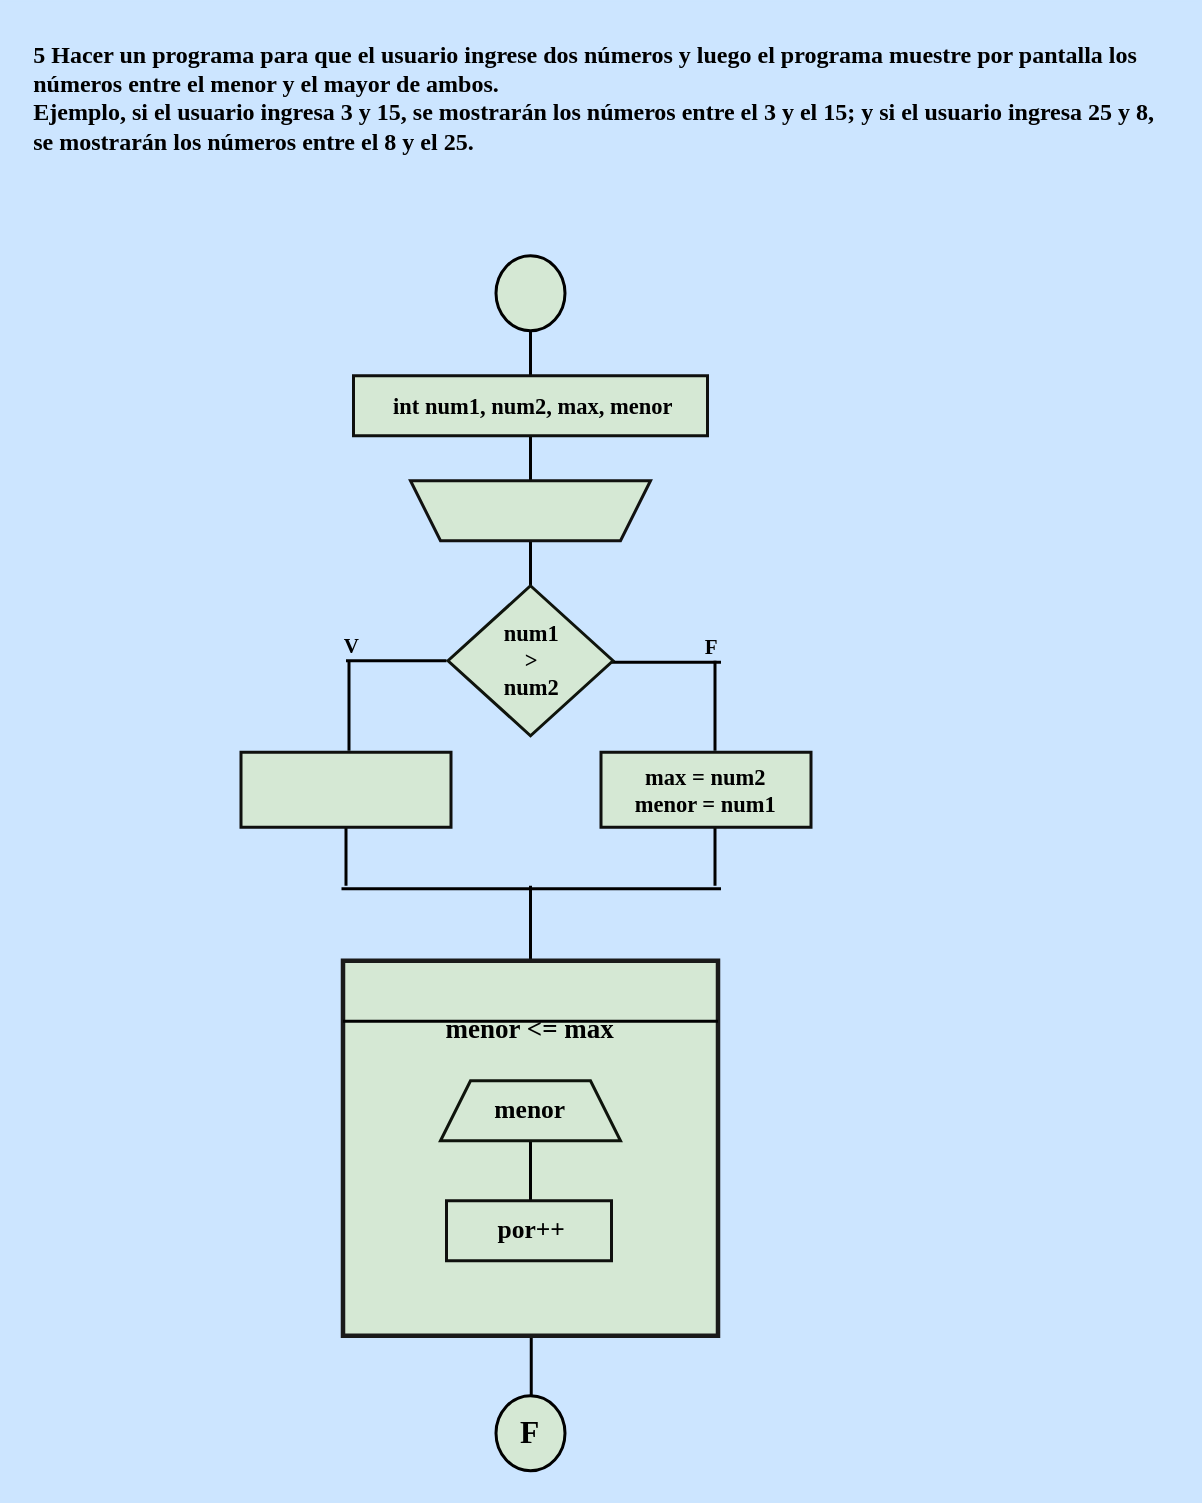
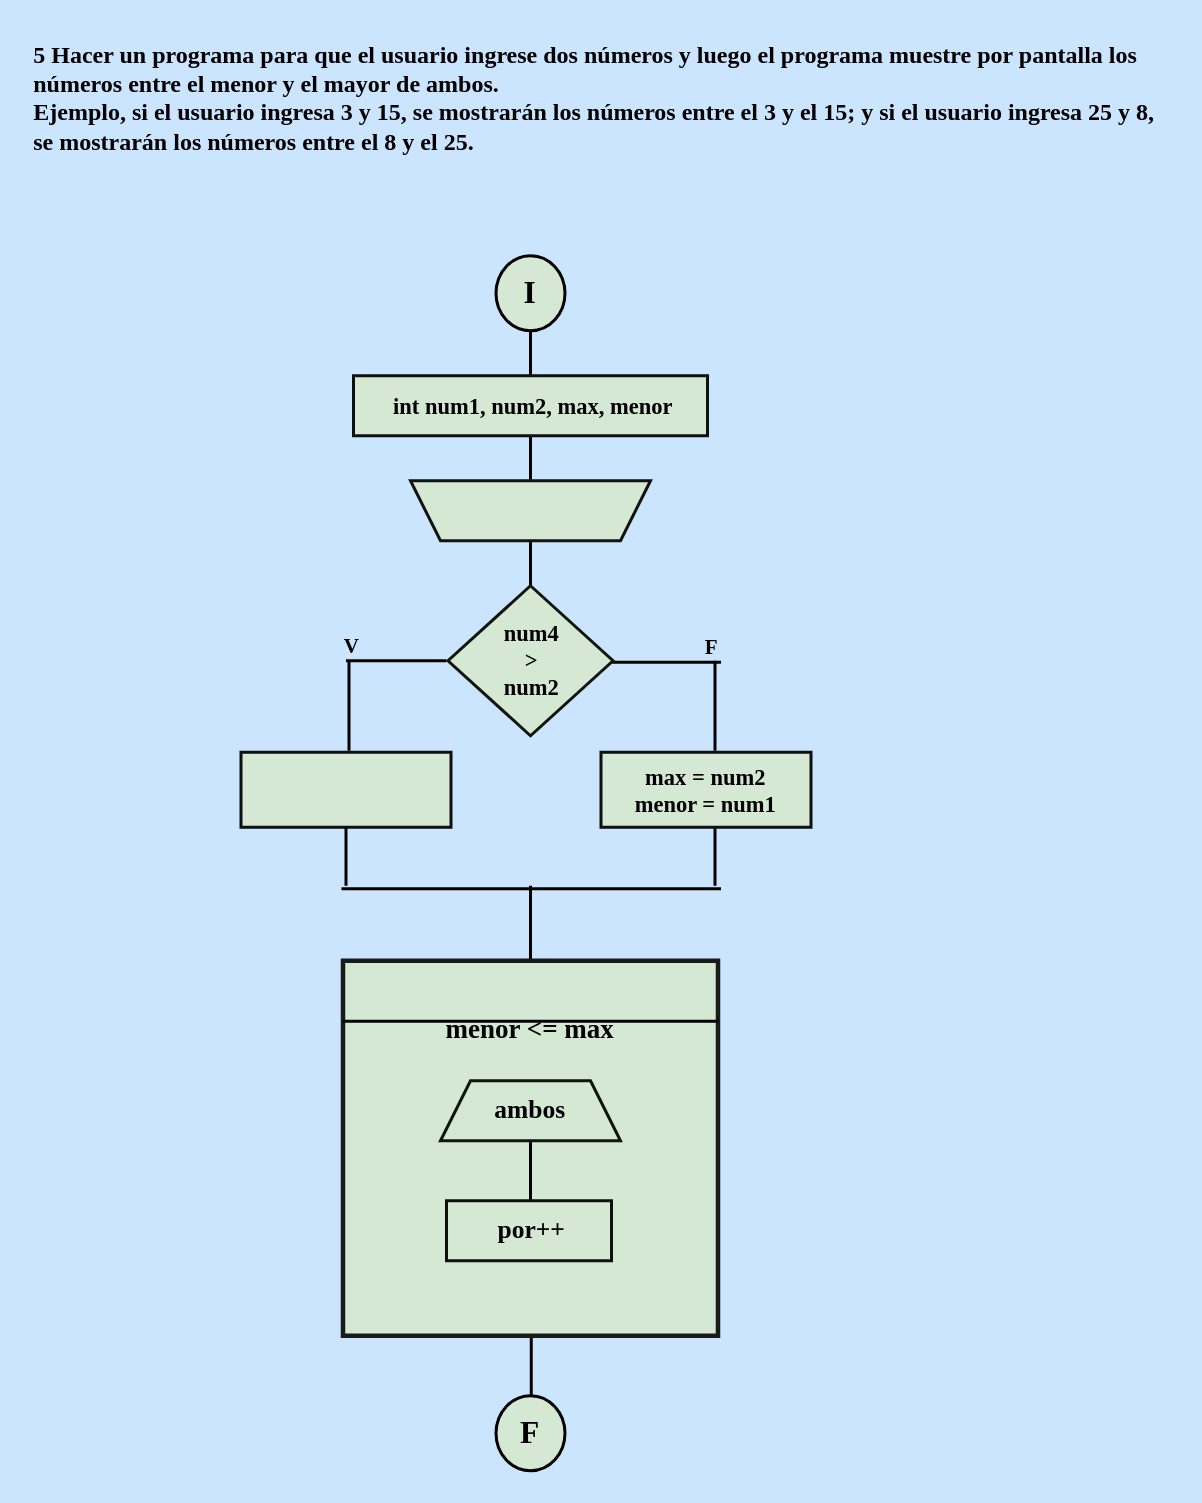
+ <mxCell id="19" value="&lt;b&gt;&lt;font style=&quot;font-size: 21px;&quot; color=&quot;#000000&quot; face=&quot;Comic Sans MS&quot;&gt;I&lt;/font&gt;&lt;/b&gt;" style="text;strokeColor=none;align=center;fillColor=none;html=1;verticalAlign=middle;whiteSpace=wrap;rounded=0;fontFamily=Architects Daughter;fontSource=https%3A%2F%2Ffonts.googleapis.com%2Fcss%3Ffamily%3DArchitects%2BDaughter;container=0;" vertex="1" parent="1"><mxGeometry x="333" y="175" width="40" height="40" as="geometry" /></mxCell>
- <mxCell id="26" value="&lt;b style=&quot;font-size: 15px;&quot;&gt;&lt;font color=&quot;#000000&quot; style=&quot;font-size: 15px;&quot; face=&quot;Comic Sans MS&quot;&gt;num1&lt;/font&gt;&lt;/b&gt;&lt;div style=&quot;font-size: 15px;&quot;&gt;&lt;b style=&quot;background-color: initial;&quot;&gt;&lt;font color=&quot;#000000&quot; style=&quot;font-size: 15px;&quot; face=&quot;Comic Sans MS&quot;&gt;&amp;gt;&lt;/font&gt;&lt;/b&gt;&lt;div&gt;&lt;div&gt;&lt;b&gt;&lt;font color=&quot;#000000&quot; style=&quot;font-size: 15px;&quot; face=&quot;Comic Sans MS&quot;&gt;num2&lt;/font&gt;&lt;/b&gt;&lt;/div&gt;&lt;/div&gt;&lt;/div&gt;" style="text;strokeColor=none;align=center;fillColor=none;html=1;verticalAlign=middle;whiteSpace=wrap;rounded=0;fontFamily=Architects Daughter;fontSource=https://fonts.googleapis.com/css?family=Architects+Daughter;container=0;" vertex="1" parent="1"><mxGeometry x="329" y="409" width="50" height="60" as="geometry" /></mxCell>
+ <mxCell id="26" value="&lt;b style=&quot;font-size: 15px;&quot;&gt;&lt;font color=&quot;#000000&quot; style=&quot;font-size: 15px;&quot; face=&quot;Comic Sans MS&quot;&gt;num4&lt;/font&gt;&lt;/b&gt;&lt;div style=&quot;font-size: 15px;&quot;&gt;&lt;b style=&quot;background-color: initial;&quot;&gt;&lt;font color=&quot;#000000&quot; style=&quot;font-size: 15px;&quot; face=&quot;Comic Sans MS&quot;&gt;&amp;gt;&lt;/font&gt;&lt;/b&gt;&lt;div&gt;&lt;div&gt;&lt;b&gt;&lt;font color=&quot;#000000&quot; style=&quot;font-size: 15px;&quot; face=&quot;Comic Sans MS&quot;&gt;num2&lt;/font&gt;&lt;/b&gt;&lt;/div&gt;&lt;/div&gt;&lt;/div&gt;" style="text;strokeColor=none;align=center;fillColor=none;html=1;verticalAlign=middle;whiteSpace=wrap;rounded=0;fontFamily=Architects Daughter;fontSource=https://fonts.googleapis.com/css?family=Architects+Daughter;container=0;" vertex="1" parent="1"><mxGeometry x="329" y="409" width="50" height="60" as="geometry" /></mxCell>
- <mxCell id="35" value="&lt;b&gt;&lt;font style=&quot;font-size: 17px;&quot; color=&quot;#000000&quot; face=&quot;Comic Sans MS&quot;&gt;menor&lt;/font&gt;&lt;/b&gt;" style="text;strokeColor=none;align=center;fillColor=none;html=1;verticalAlign=middle;whiteSpace=wrap;rounded=0;fontFamily=Architects Daughter;fontSource=https%3A%2F%2Ffonts.googleapis.com%2Fcss%3Ffamily%3DArchitects%2BDaughter;container=0;" vertex="1" parent="1"><mxGeometry x="298" y="720" width="110" height="40" as="geometry" /></mxCell>
+ <mxCell id="35" value="&lt;b&gt;&lt;font style=&quot;font-size: 17px;&quot; color=&quot;#000000&quot; face=&quot;Comic Sans MS&quot;&gt;ambos&lt;/font&gt;&lt;/b&gt;" style="text;strokeColor=none;align=center;fillColor=none;html=1;verticalAlign=middle;whiteSpace=wrap;rounded=0;fontFamily=Architects Daughter;fontSource=https%3A%2F%2Ffonts.googleapis.com%2Fcss%3Ffamily%3DArchitects%2BDaughter;container=0;" vertex="1" parent="1"><mxGeometry x="298" y="720" width="110" height="40" as="geometry" /></mxCell>
